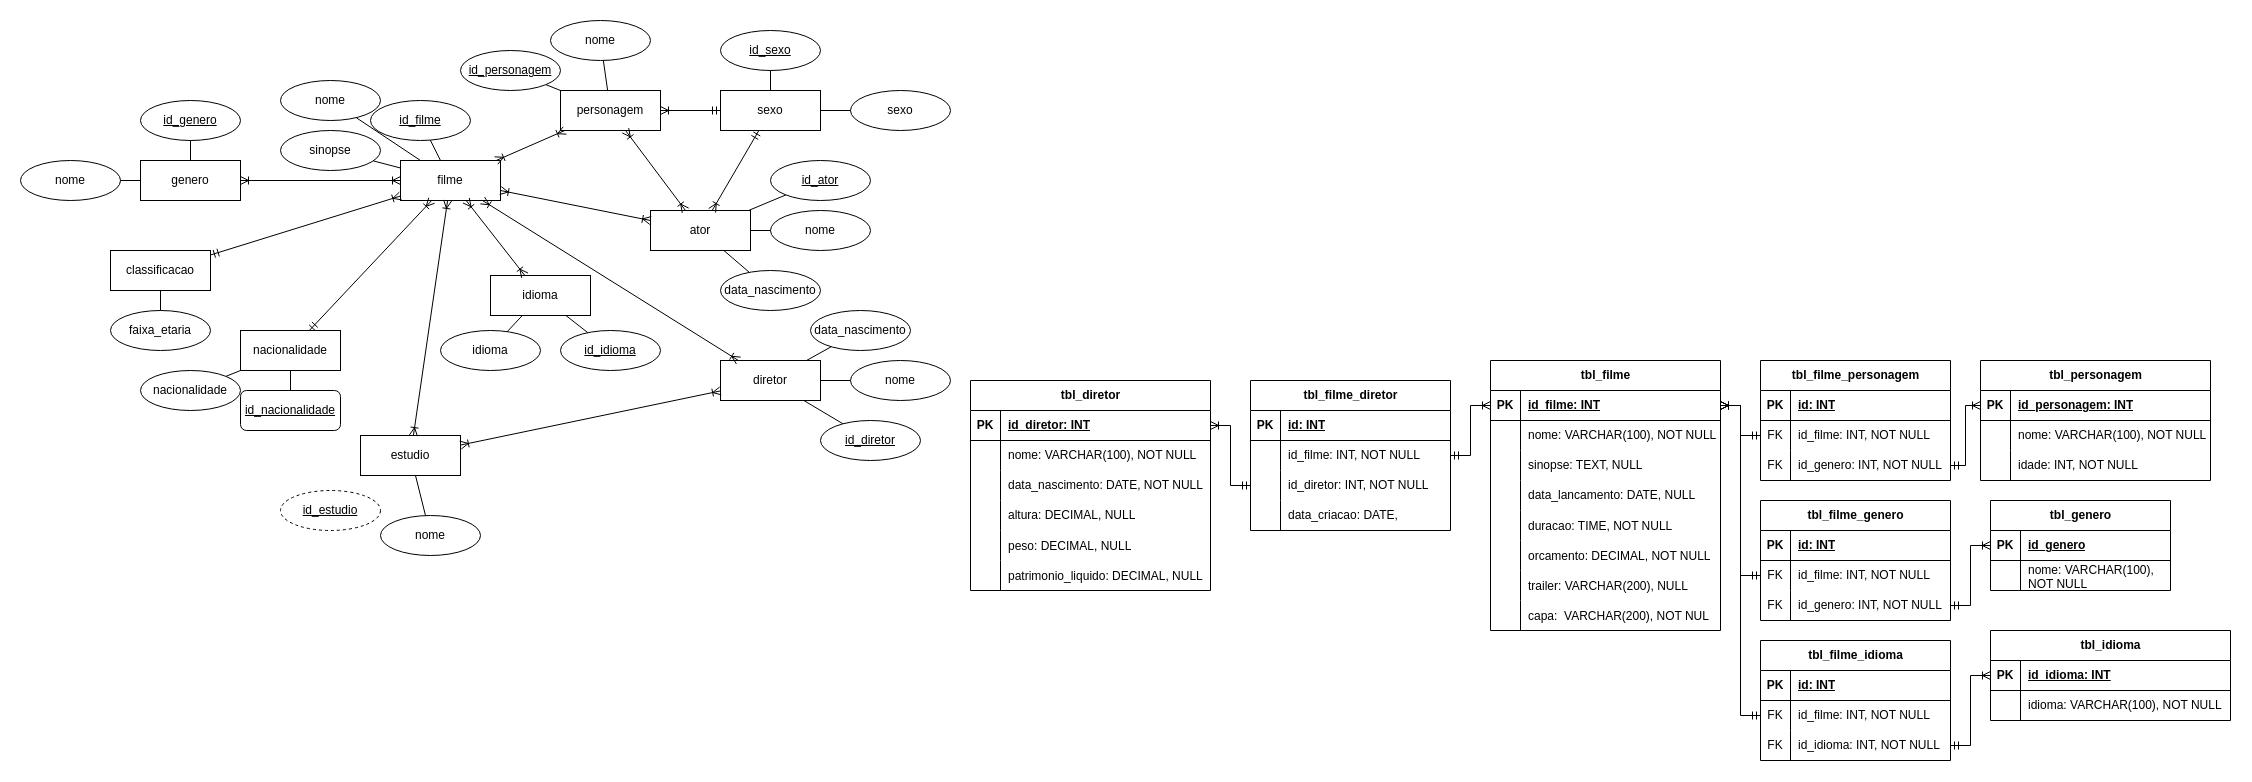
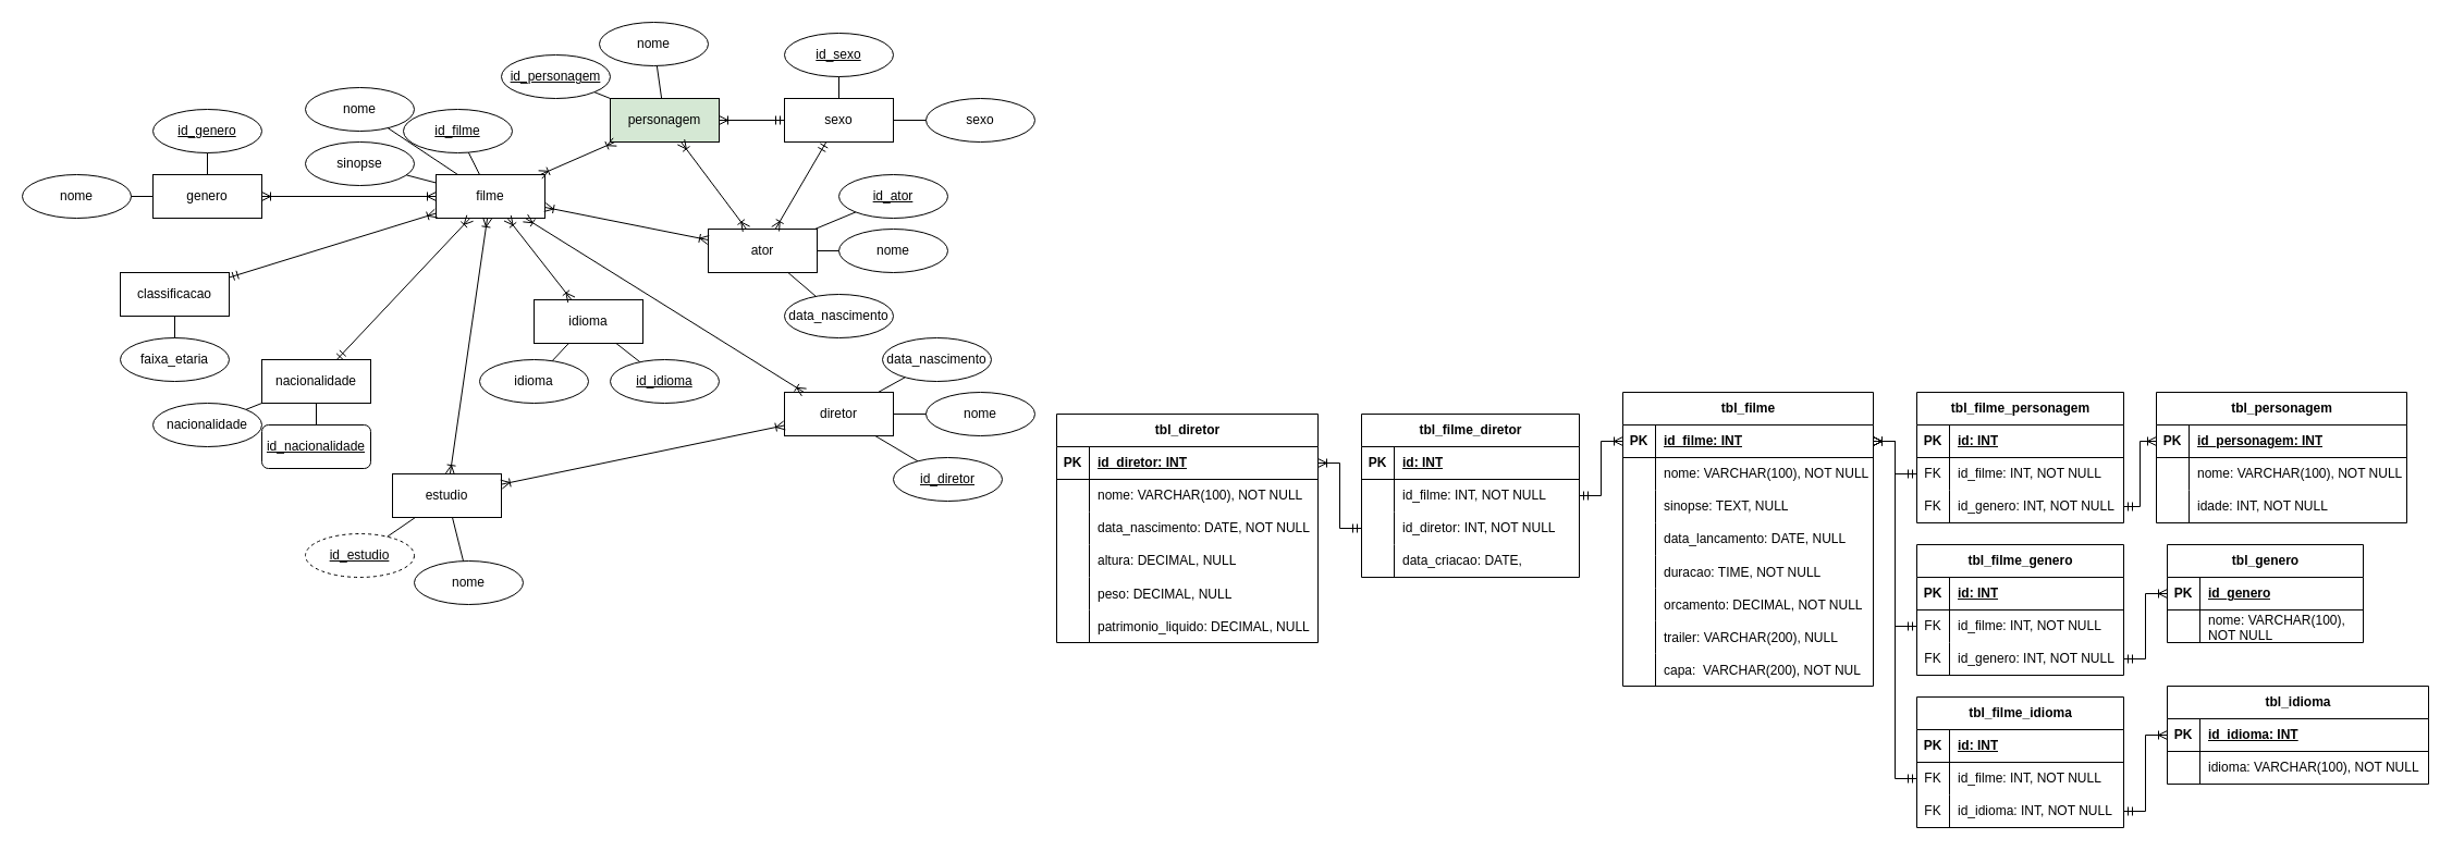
- <mxCell id="52" value="personagem" style="whiteSpace=wrap;html=1;align=center;" vertex="1" parent="1"><mxGeometry x="560" y="90" width="100" height="40" as="geometry" /></mxCell>
+ <mxCell id="52" value="personagem" style="whiteSpace=wrap;html=1;align=center;fillColor=#d5e8d4;" vertex="1" parent="1"><mxGeometry x="560" y="90" width="100" height="40" as="geometry" /></mxCell>
+ <mxCell id="42" value="" style="endArrow=none;html=1;rounded=0;" edge="1" parent="1" source="13" target="41"><mxGeometry relative="1" as="geometry"><mxPoint x="460" y="255" as="sourcePoint" /><mxPoint x="620" y="255" as="targetPoint" /></mxGeometry></mxCell>
